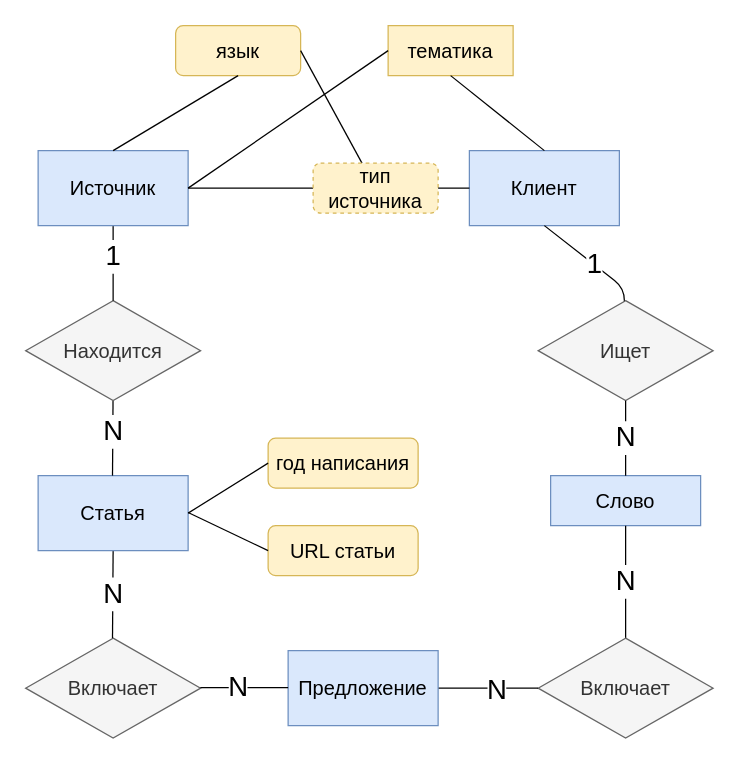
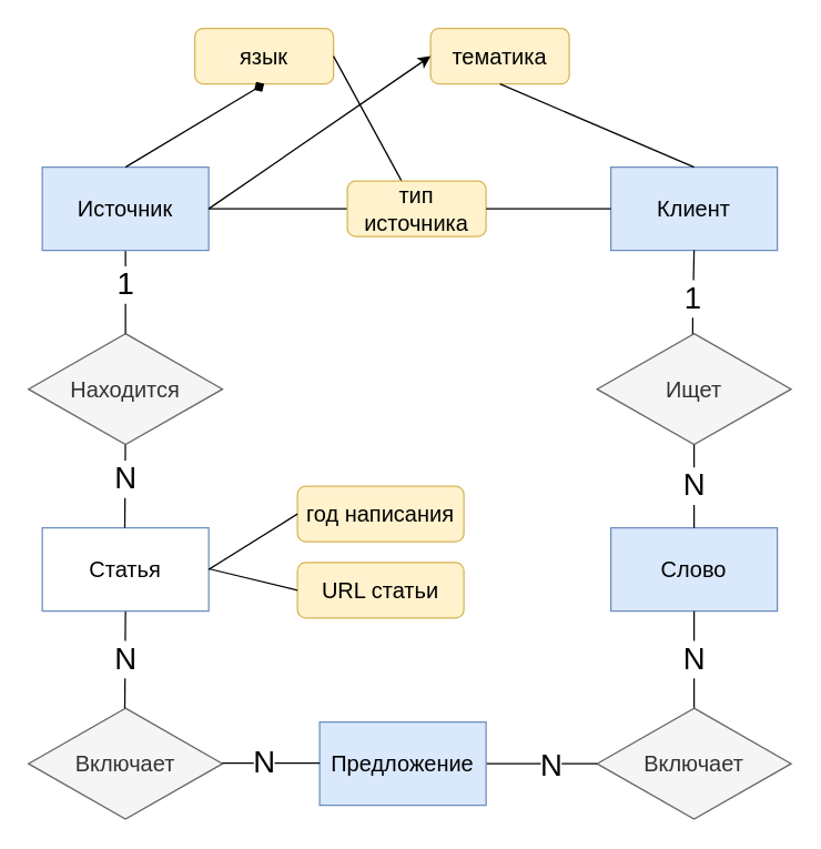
- <mxCell id="21" value="&lt;font style=&quot;font-size: 16px&quot;&gt;тематика&lt;/font&gt;" style="whiteSpace=wrap;html=1;fillColor=#fff2cc;strokeColor=#d6b656;rounded=0;" vertex="1" parent="1"><mxGeometry x="310" width="100" height="40" as="geometry" y="20" /></mxCell>
+ <mxCell id="21" value="&lt;font style=&quot;font-size: 16px&quot;&gt;тематика&lt;/font&gt;" style="rounded=1;whiteSpace=wrap;html=1;fillColor=#fff2cc;strokeColor=#d6b656;" vertex="1" parent="1"><mxGeometry x="310" width="100" height="40" as="geometry" y="20" /></mxCell>
- <mxCell id="26" value="" style="endArrow=none;html=1;exitX=1;exitY=0.5;exitDx=0;exitDy=0;entryX=0;entryY=0.5;entryDx=0;entryDy=0;" edge="1" parent="1" source="19" target="21"><mxGeometry width="50" height="50" relative="1" as="geometry"><mxPoint x="249" y="110" as="sourcePoint" /><mxPoint x="299" y="60" as="targetPoint" /></mxGeometry></mxCell>
+ <mxCell id="26" value="" style="endArrow=classic;html=1;exitX=1;exitY=0.5;exitDx=0;exitDy=0;entryX=0;entryY=0.5;entryDx=0;entryDy=0;" edge="1" parent="1" source="19" target="21"><mxGeometry width="50" height="50" relative="1" as="geometry"><mxPoint x="249" y="110" as="sourcePoint" /><mxPoint x="299" y="60" as="targetPoint" /></mxGeometry></mxCell>
- <mxCell id="23" value="" style="endArrow=none;html=1;exitX=0.5;exitY=0;exitDx=0;exitDy=0;entryX=0.5;entryY=1;entryDx=0;entryDy=0;" edge="1" parent="1" source="19" target="20"><mxGeometry width="50" height="50" relative="1" as="geometry"><mxPoint x="120" y="110" as="sourcePoint" /><mxPoint x="170" y="60" as="targetPoint" /></mxGeometry></mxCell>
+ <mxCell id="23" value="" style="endArrow=diamond;html=1;exitX=0.5;exitY=0;exitDx=0;exitDy=0;entryX=0.5;entryY=1;entryDx=0;entryDy=0;" edge="1" parent="1" source="19" target="20"><mxGeometry width="50" height="50" relative="1" as="geometry"><mxPoint x="120" y="110" as="sourcePoint" /><mxPoint x="170" y="60" as="targetPoint" /></mxGeometry></mxCell>
- <mxCell id="29" value="&lt;font style=&quot;font-size: 16px&quot;&gt;тип источника&lt;/font&gt;" style="rounded=1;whiteSpace=wrap;html=1;fillColor=#fff2cc;strokeColor=#d6b656;dashed=1;" vertex="1" parent="1"><mxGeometry x="250" y="130" width="100" height="40" as="geometry" /></mxCell>
+ <mxCell id="29" value="&lt;font style=&quot;font-size: 16px&quot;&gt;тип источника&lt;/font&gt;" style="rounded=1;whiteSpace=wrap;html=1;fillColor=#fff2cc;strokeColor=#d6b656;" vertex="1" parent="1"><mxGeometry x="250" y="130" width="100" height="40" as="geometry" /></mxCell>
- <mxCell id="2" value="&lt;font style=&quot;font-size: 16px&quot;&gt;Клиент&lt;/font&gt;" style="rounded=0;whiteSpace=wrap;html=1;fillColor=#dae8fc;strokeColor=#6c8ebf;" vertex="1" parent="1"><mxGeometry x="375" y="120" width="120" height="60" as="geometry" /></mxCell>
+ <mxCell id="2" value="&lt;font style=&quot;font-size: 16px&quot;&gt;Клиент&lt;/font&gt;" style="rounded=0;whiteSpace=wrap;html=1;fillColor=#dae8fc;strokeColor=#6c8ebf;" vertex="1" parent="1"><mxGeometry x="440" y="120" width="120" height="60" as="geometry" /></mxCell>
- <mxCell id="4" value="&lt;font style=&quot;font-size: 16px&quot;&gt;Слово&lt;/font&gt;" style="rounded=0;whiteSpace=wrap;html=1;fillColor=#dae8fc;strokeColor=#6c8ebf;" vertex="1" parent="1"><mxGeometry x="440" y="380" width="120" height="40" as="geometry" /></mxCell>
+ <mxCell id="4" value="&lt;font style=&quot;font-size: 16px&quot;&gt;Слово&lt;/font&gt;" style="rounded=0;whiteSpace=wrap;html=1;fillColor=#dae8fc;strokeColor=#6c8ebf;" vertex="1" parent="1"><mxGeometry x="440" y="380" width="120" height="60" as="geometry" /></mxCell>
- <mxCell id="15" value="&lt;font style=&quot;font-size: 16px&quot;&gt;Статья&lt;/font&gt;" style="rounded=0;whiteSpace=wrap;html=1;fillColor=#dae8fc;strokeColor=#6c8ebf;" vertex="1" parent="1"><mxGeometry x="30" y="380" width="120" height="60" as="geometry" /></mxCell>
+ <mxCell id="15" value="&lt;font style=&quot;font-size: 16px&quot;&gt;Статья&lt;/font&gt;" style="rounded=0;whiteSpace=wrap;html=1;fillColor=#ffffff;strokeColor=#6c8ebf;" vertex="1" parent="1"><mxGeometry x="30" y="380" width="120" height="60" as="geometry" /></mxCell>
- <mxCell id="22" value="&lt;font style=&quot;font-size: 16px&quot;&gt;URL статьи&lt;/font&gt;" style="rounded=1;whiteSpace=wrap;html=1;fillColor=#fff2cc;strokeColor=#d6b656;" vertex="1" parent="1"><mxGeometry x="214" y="420" width="120" height="40" as="geometry" /></mxCell>
+ <mxCell id="22" value="&lt;font style=&quot;font-size: 16px&quot;&gt;URL статьи&lt;/font&gt;" style="rounded=1;whiteSpace=wrap;html=1;fillColor=#fff2cc;strokeColor=#d6b656;" vertex="1" parent="1"><mxGeometry x="214" y="405" width="120" height="40" as="geometry" /></mxCell>
